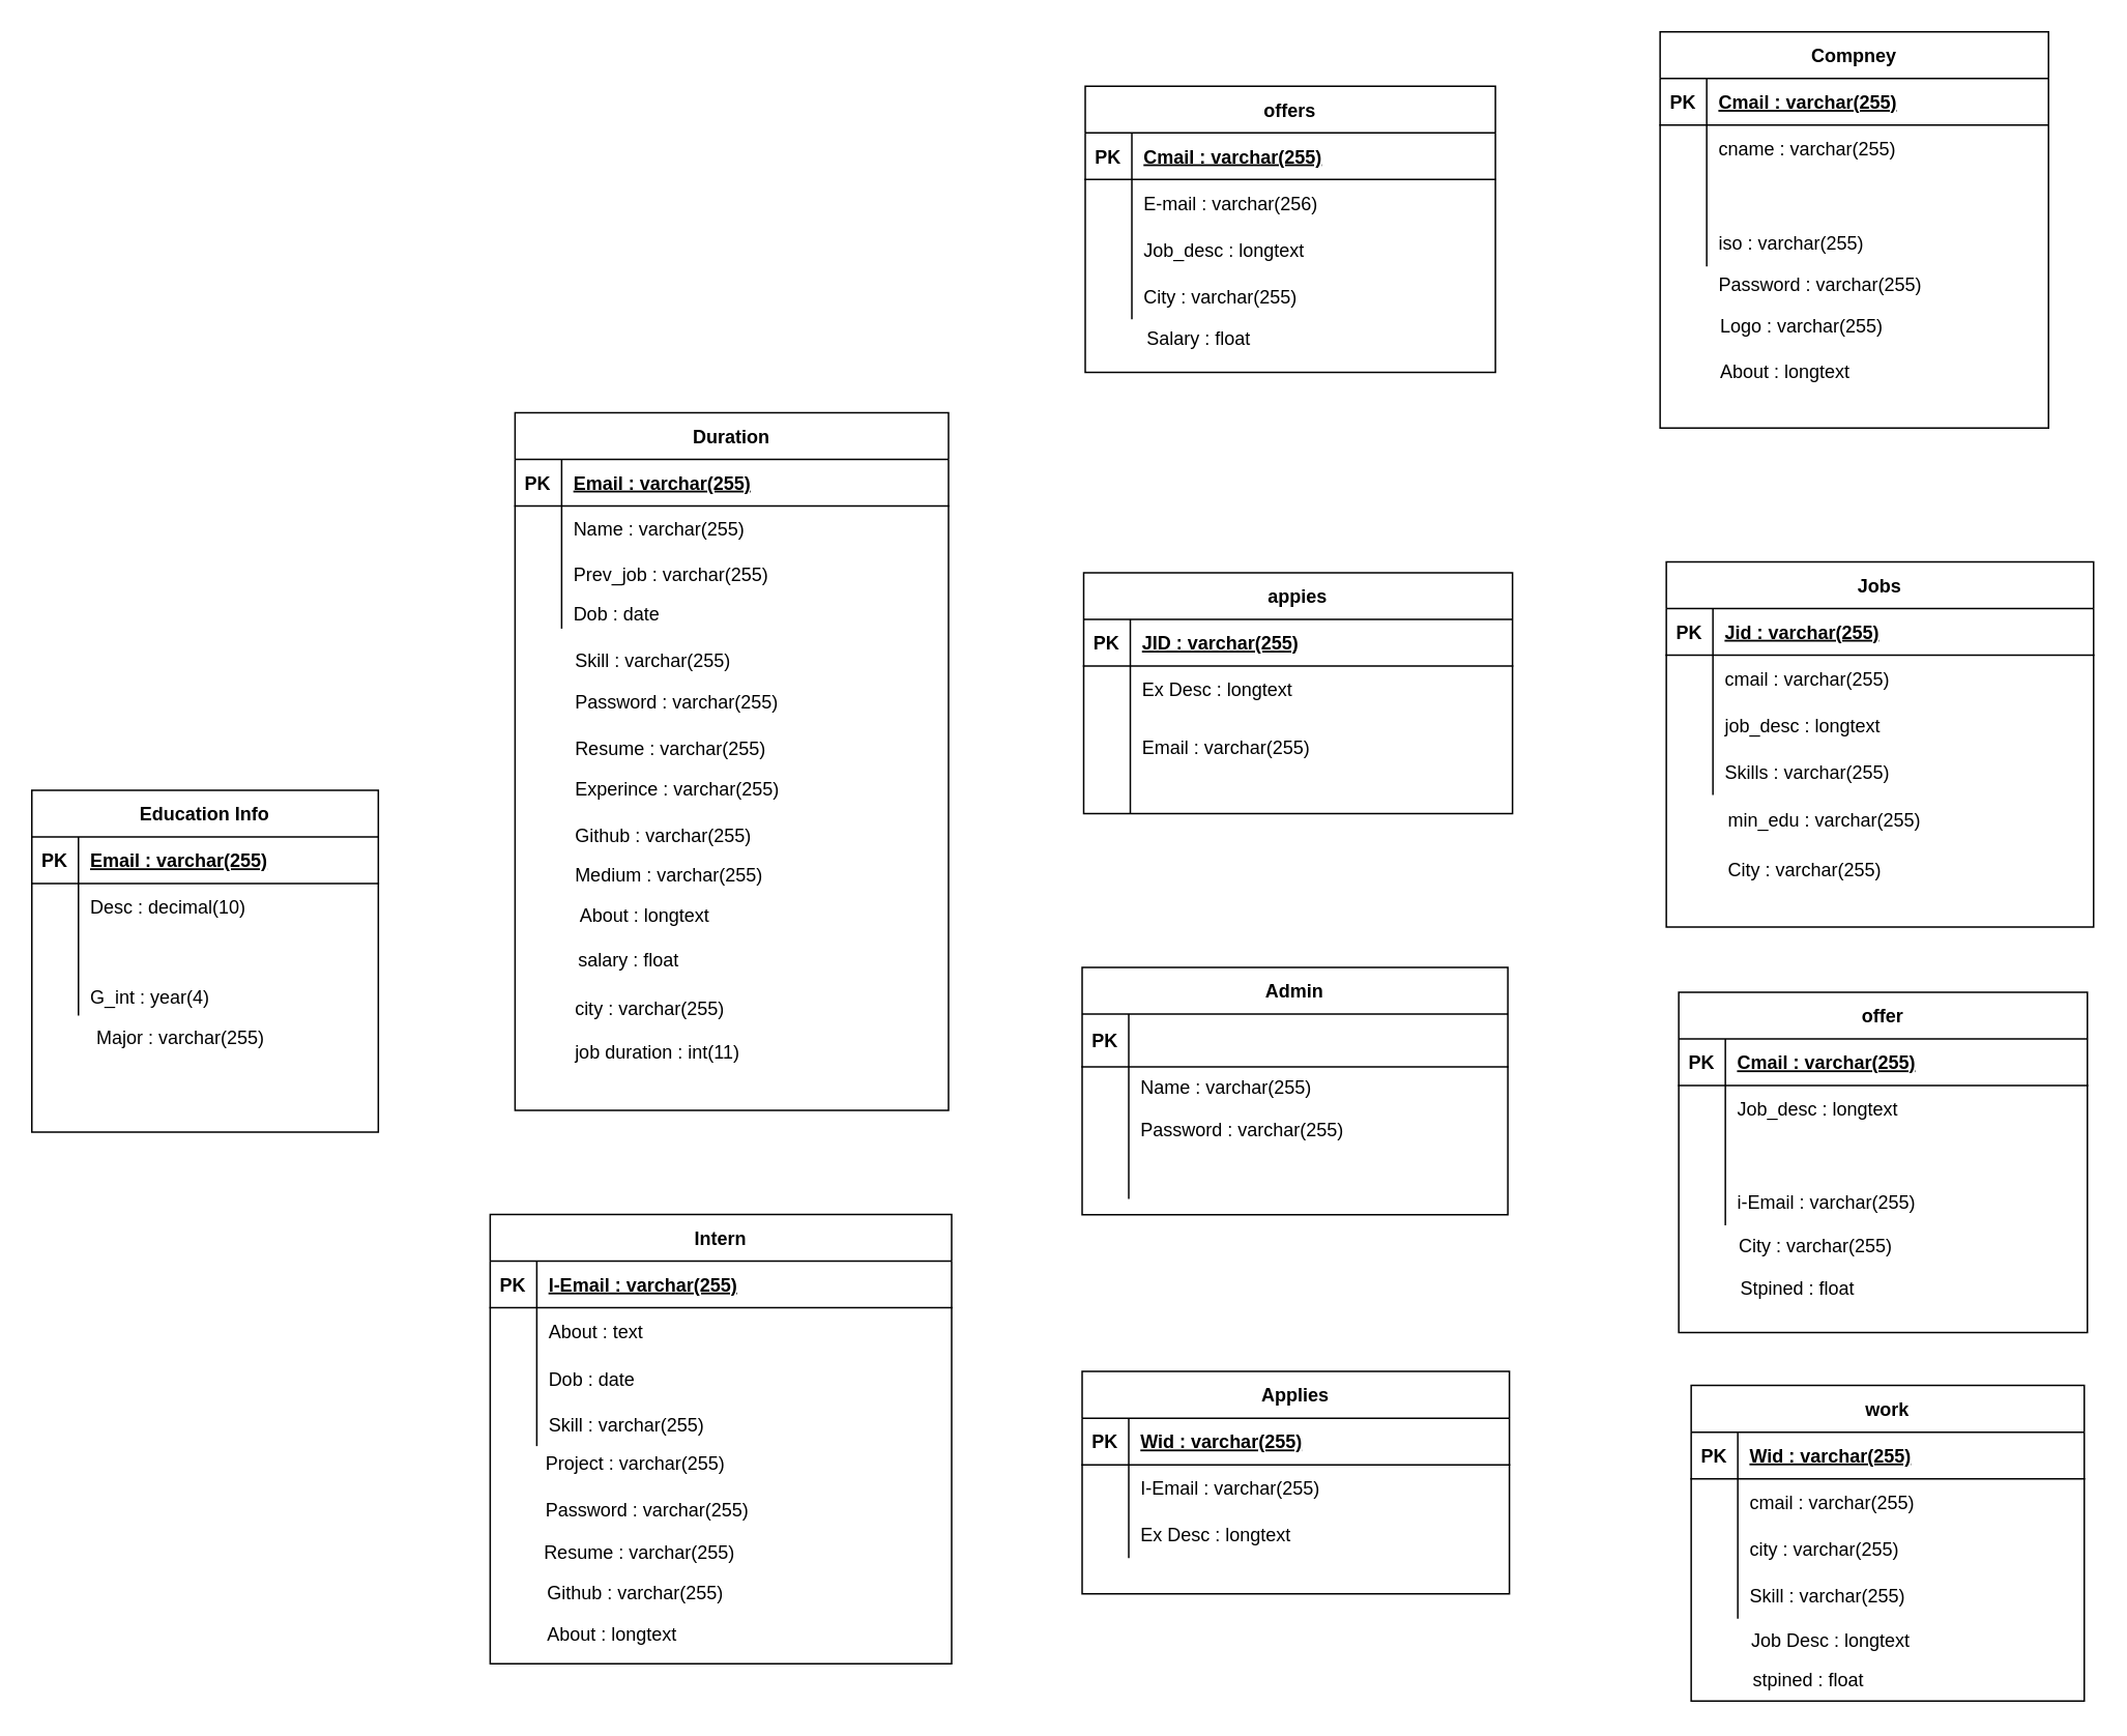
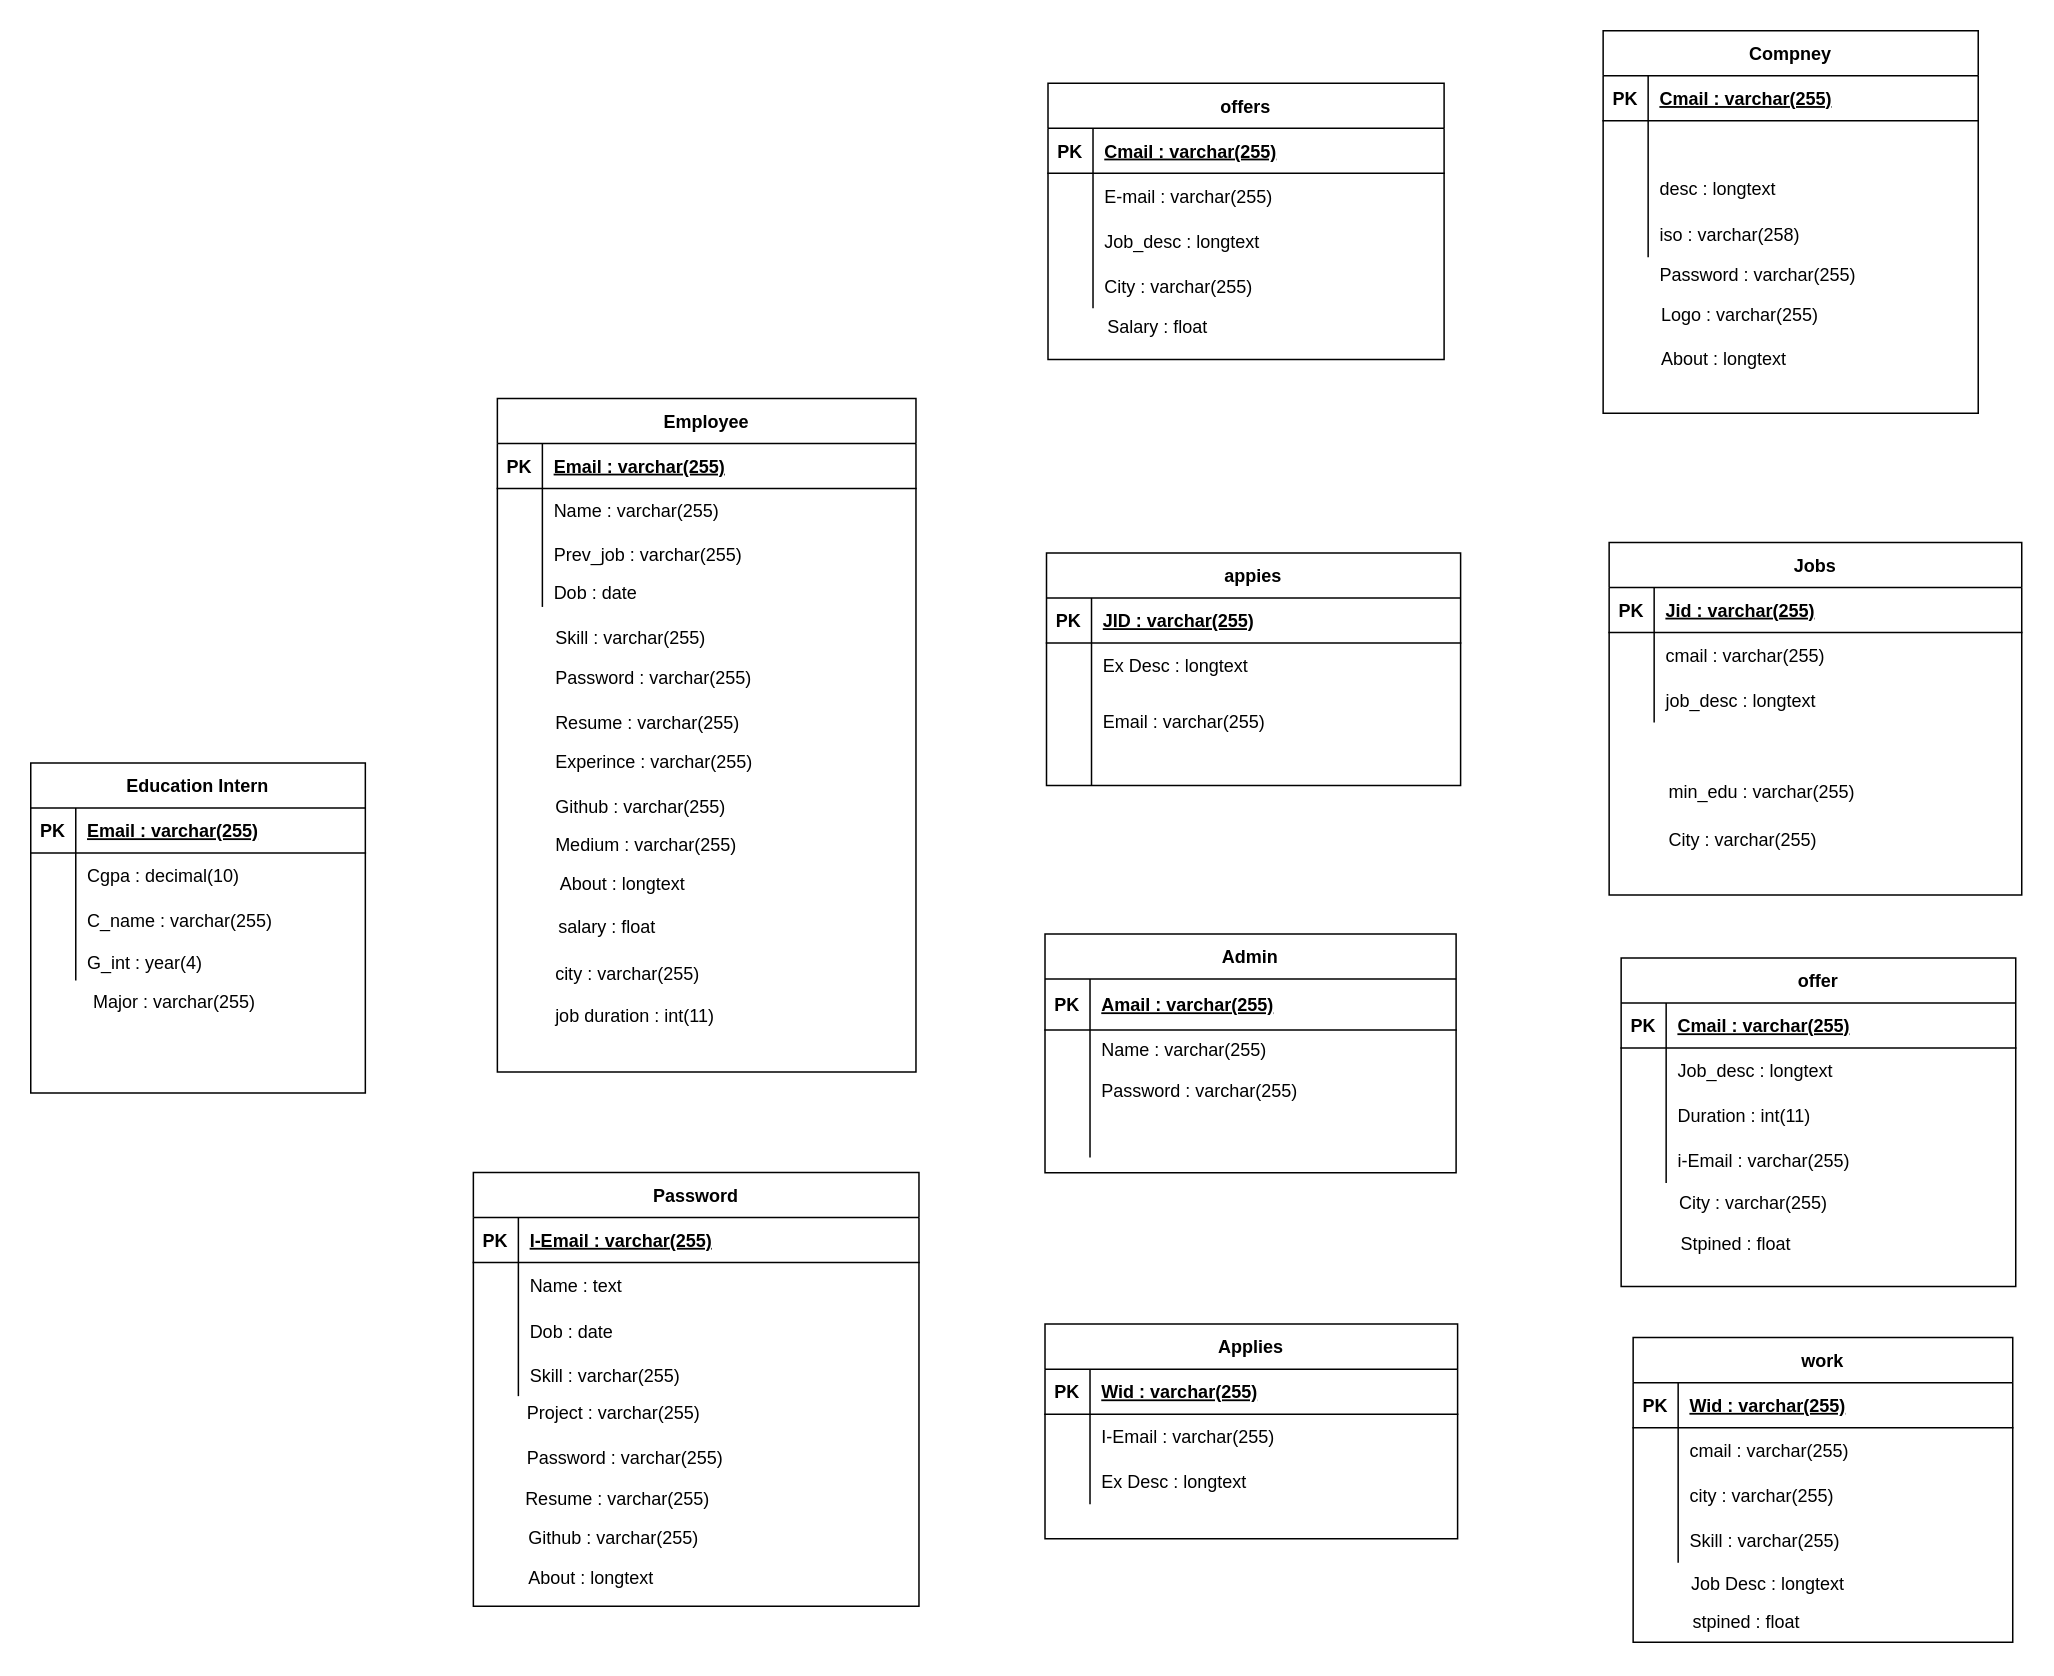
- <mxCell id="15" value="cname : varchar(255)" style="shape=partialRectangle;connectable=0;fillColor=none;top=0;left=0;bottom=0;right=0;align=left;spacingLeft=6;overflow=hidden;" vertex="1" parent="13"><mxGeometry x="30" width="220" height="30" as="geometry" /></mxCell>
+ <mxCell id="18" value="desc : longtext" style="shape=partialRectangle;connectable=0;fillColor=none;top=0;left=0;bottom=0;right=0;align=left;spacingLeft=6;overflow=hidden;" vertex="1" parent="16"><mxGeometry x="30" width="220" height="30" as="geometry" /></mxCell>
- <mxCell id="154" value="E-mail : varchar(256)" style="shape=partialRectangle;connectable=0;fillColor=none;top=0;left=0;bottom=0;right=0;align=left;spacingLeft=6;overflow=hidden;" vertex="1" parent="152"><mxGeometry x="30" width="234" height="30" as="geometry" /></mxCell>
+ <mxCell id="154" value="E-mail : varchar(255)" style="shape=partialRectangle;connectable=0;fillColor=none;top=0;left=0;bottom=0;right=0;align=left;spacingLeft=6;overflow=hidden;" vertex="1" parent="152"><mxGeometry x="30" width="234" height="30" as="geometry" /></mxCell>
- <mxCell id="21" value="iso : varchar(255)" style="shape=partialRectangle;connectable=0;fillColor=none;top=0;left=0;bottom=0;right=0;align=left;spacingLeft=6;overflow=hidden;" vertex="1" parent="19"><mxGeometry x="30" width="220" height="31" as="geometry" /></mxCell>
+ <mxCell id="21" value="iso : varchar(258)" style="shape=partialRectangle;connectable=0;fillColor=none;top=0;left=0;bottom=0;right=0;align=left;spacingLeft=6;overflow=hidden;" vertex="1" parent="19"><mxGeometry x="30" width="220" height="31" as="geometry" /></mxCell>
- <mxCell id="41" value="Duration" style="shape=table;startSize=30;container=1;collapsible=1;childLayout=tableLayout;fixedRows=1;rowLines=0;fontStyle=1;align=center;resizeLast=1;" vertex="1" parent="1"><mxGeometry x="331" y="265" width="279" height="449" as="geometry" /></mxCell>
+ <mxCell id="41" value="Employee" style="shape=table;startSize=30;container=1;collapsible=1;childLayout=tableLayout;fixedRows=1;rowLines=0;fontStyle=1;align=center;resizeLast=1;" vertex="1" parent="1"><mxGeometry x="331" y="265" width="279" height="449" as="geometry" /></mxCell>
- <mxCell id="147" value="Skills : varchar(255)" style="shape=partialRectangle;connectable=0;fillColor=none;top=0;left=0;bottom=0;right=0;align=left;spacingLeft=6;overflow=hidden;" vertex="1" parent="145"><mxGeometry x="30" width="245" height="30" as="geometry" /></mxCell>
- <mxCell id="28" value="Education Info" style="shape=table;startSize=30;container=1;collapsible=1;childLayout=tableLayout;fixedRows=1;rowLines=0;fontStyle=1;align=center;resizeLast=1;shadow=0;labelBackgroundColor=none;html=0;" vertex="1" parent="1"><mxGeometry x="20" y="508" width="223" height="220" as="geometry" /></mxCell>
+ <mxCell id="28" value="Education Intern" style="shape=table;startSize=30;container=1;collapsible=1;childLayout=tableLayout;fixedRows=1;rowLines=0;fontStyle=1;align=center;resizeLast=1;shadow=0;labelBackgroundColor=none;html=0;" vertex="1" parent="1"><mxGeometry x="20" y="508" width="223" height="220" as="geometry" /></mxCell>
- <mxCell id="34" value="Desc : decimal(10)" style="shape=partialRectangle;connectable=0;fillColor=none;top=0;left=0;bottom=0;right=0;align=left;spacingLeft=6;overflow=hidden;" vertex="1" parent="32"><mxGeometry x="30" width="193" height="30" as="geometry" /></mxCell>
+ <mxCell id="34" value="Cgpa : decimal(10)" style="shape=partialRectangle;connectable=0;fillColor=none;top=0;left=0;bottom=0;right=0;align=left;spacingLeft=6;overflow=hidden;" vertex="1" parent="32"><mxGeometry x="30" width="193" height="30" as="geometry" /></mxCell>
+ <mxCell id="37" value="C_name : varchar(255)" style="shape=partialRectangle;connectable=0;fillColor=none;top=0;left=0;bottom=0;right=0;align=left;spacingLeft=6;overflow=hidden;" vertex="1" parent="35"><mxGeometry x="30" width="193" height="30" as="geometry" /></mxCell>
+ <mxCell id="93" value="Amail : varchar(255)" style="shape=partialRectangle;connectable=0;fillColor=none;top=0;left=0;bottom=0;right=0;align=left;spacingLeft=6;fontStyle=5;overflow=hidden;" vertex="1" parent="91"><mxGeometry x="30" width="244" height="34" as="geometry" /></mxCell>
+ <mxCell id="125" value="Duration : int(11)" style="shape=partialRectangle;connectable=0;fillColor=none;top=0;left=0;bottom=0;right=0;align=left;spacingLeft=6;overflow=hidden;" vertex="1" parent="123"><mxGeometry x="30" width="233" height="30" as="geometry" /></mxCell>
- <mxCell id="54" value="Intern" style="shape=table;startSize=30;container=1;collapsible=1;childLayout=tableLayout;fixedRows=1;rowLines=0;fontStyle=1;align=center;resizeLast=1;shadow=0;labelBackgroundColor=none;html=0;" vertex="1" parent="1"><mxGeometry x="315" y="781" width="297" height="289" as="geometry"><mxRectangle x="196" y="705" width="60" height="30" as="alternateBounds" /></mxGeometry></mxCell>
+ <mxCell id="54" value="Password" style="shape=table;startSize=30;container=1;collapsible=1;childLayout=tableLayout;fixedRows=1;rowLines=0;fontStyle=1;align=center;resizeLast=1;shadow=0;labelBackgroundColor=none;html=0;" vertex="1" parent="1"><mxGeometry x="315" y="781" width="297" height="289" as="geometry"><mxRectangle x="196" y="705" width="60" height="30" as="alternateBounds" /></mxGeometry></mxCell>
- <mxCell id="60" value="About : text" style="shape=partialRectangle;connectable=0;fillColor=none;top=0;left=0;bottom=0;right=0;align=left;spacingLeft=6;overflow=hidden;" vertex="1" parent="58"><mxGeometry x="30" width="267" height="30" as="geometry" /></mxCell>
+ <mxCell id="60" value="Name : text" style="shape=partialRectangle;connectable=0;fillColor=none;top=0;left=0;bottom=0;right=0;align=left;spacingLeft=6;overflow=hidden;" vertex="1" parent="58"><mxGeometry x="30" width="267" height="30" as="geometry" /></mxCell>
